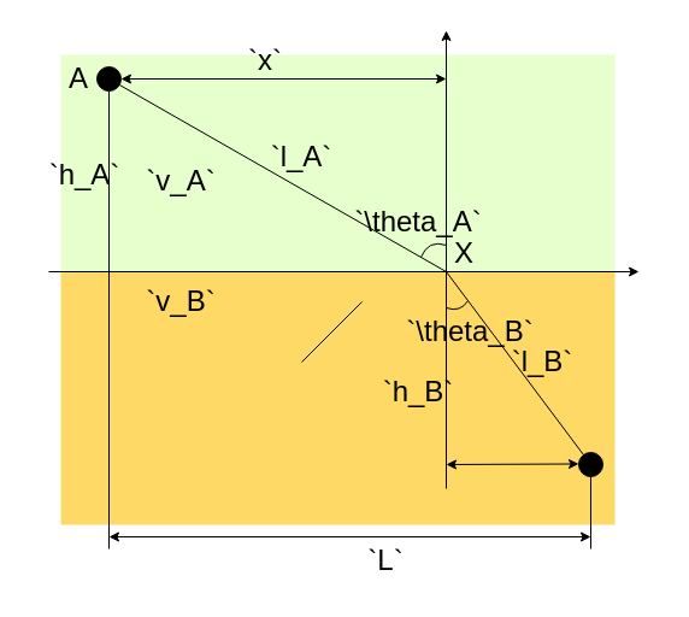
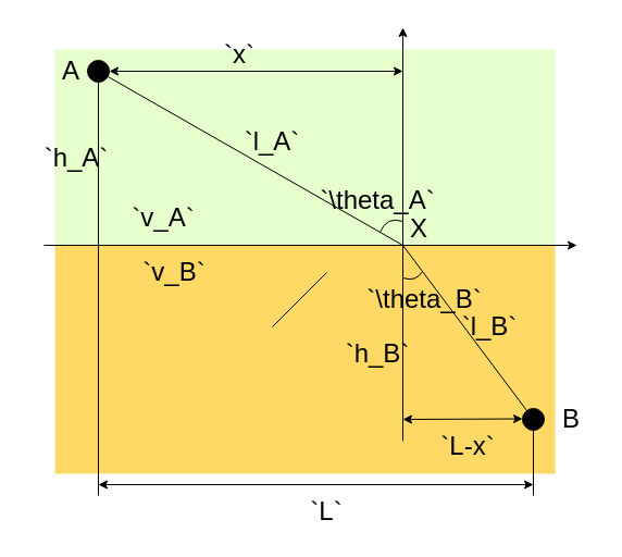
- <mxCell id="30" value="`v_A`" style="text;html=1;align=center;verticalAlign=middle;whiteSpace=wrap;rounded=0;fontSize=24;" parent="1" vertex="1"><mxGeometry x="120" y="135" width="60" height="30" as="geometry" /></mxCell>
+ <mxCell id="30" value="`v_A`" style="text;html=1;align=center;verticalAlign=middle;whiteSpace=wrap;rounded=0;fontSize=24;" parent="1" vertex="1"><mxGeometry x="120" y="185" width="60" height="30" as="geometry" /></mxCell>
- <mxCell id="31" value="`v_B`" style="text;html=1;align=center;verticalAlign=middle;whiteSpace=wrap;rounded=0;fontSize=24;" parent="1" vertex="1"><mxGeometry x="120" y="235" width="60" height="30" as="geometry" /></mxCell>
+ <mxCell id="31" value="`v_B`" style="text;html=1;align=center;verticalAlign=middle;whiteSpace=wrap;rounded=0;fontSize=24;" parent="1" vertex="1"><mxGeometry x="130" y="235" width="60" height="30" as="geometry" /></mxCell>
+ <mxCell id="17" value="B" style="text;html=1;align=center;verticalAlign=middle;whiteSpace=wrap;rounded=0;fontSize=24;" parent="1" vertex="1"><mxGeometry x="510" y="370" width="30" height="30" as="geometry" /></mxCell>
+ <mxCell id="22" value="`L-x`" style="text;html=1;align=center;verticalAlign=middle;whiteSpace=wrap;rounded=0;fontSize=24;" parent="1" vertex="1"><mxGeometry x="400" y="395" width="60" height="30" as="geometry" /></mxCell>
- <mxCell id="20" value="`L`" style="text;html=1;align=center;verticalAlign=middle;whiteSpace=wrap;rounded=0;fontSize=24;" parent="1" vertex="1"><mxGeometry x="290" y="450" width="60" height="30" as="geometry" /></mxCell>
+ <mxCell id="20" value="`L`" style="text;html=1;align=center;verticalAlign=middle;whiteSpace=wrap;rounded=0;fontSize=24;" parent="1" vertex="1"><mxGeometry x="270" y="455" width="60" height="30" as="geometry" /></mxCell>
